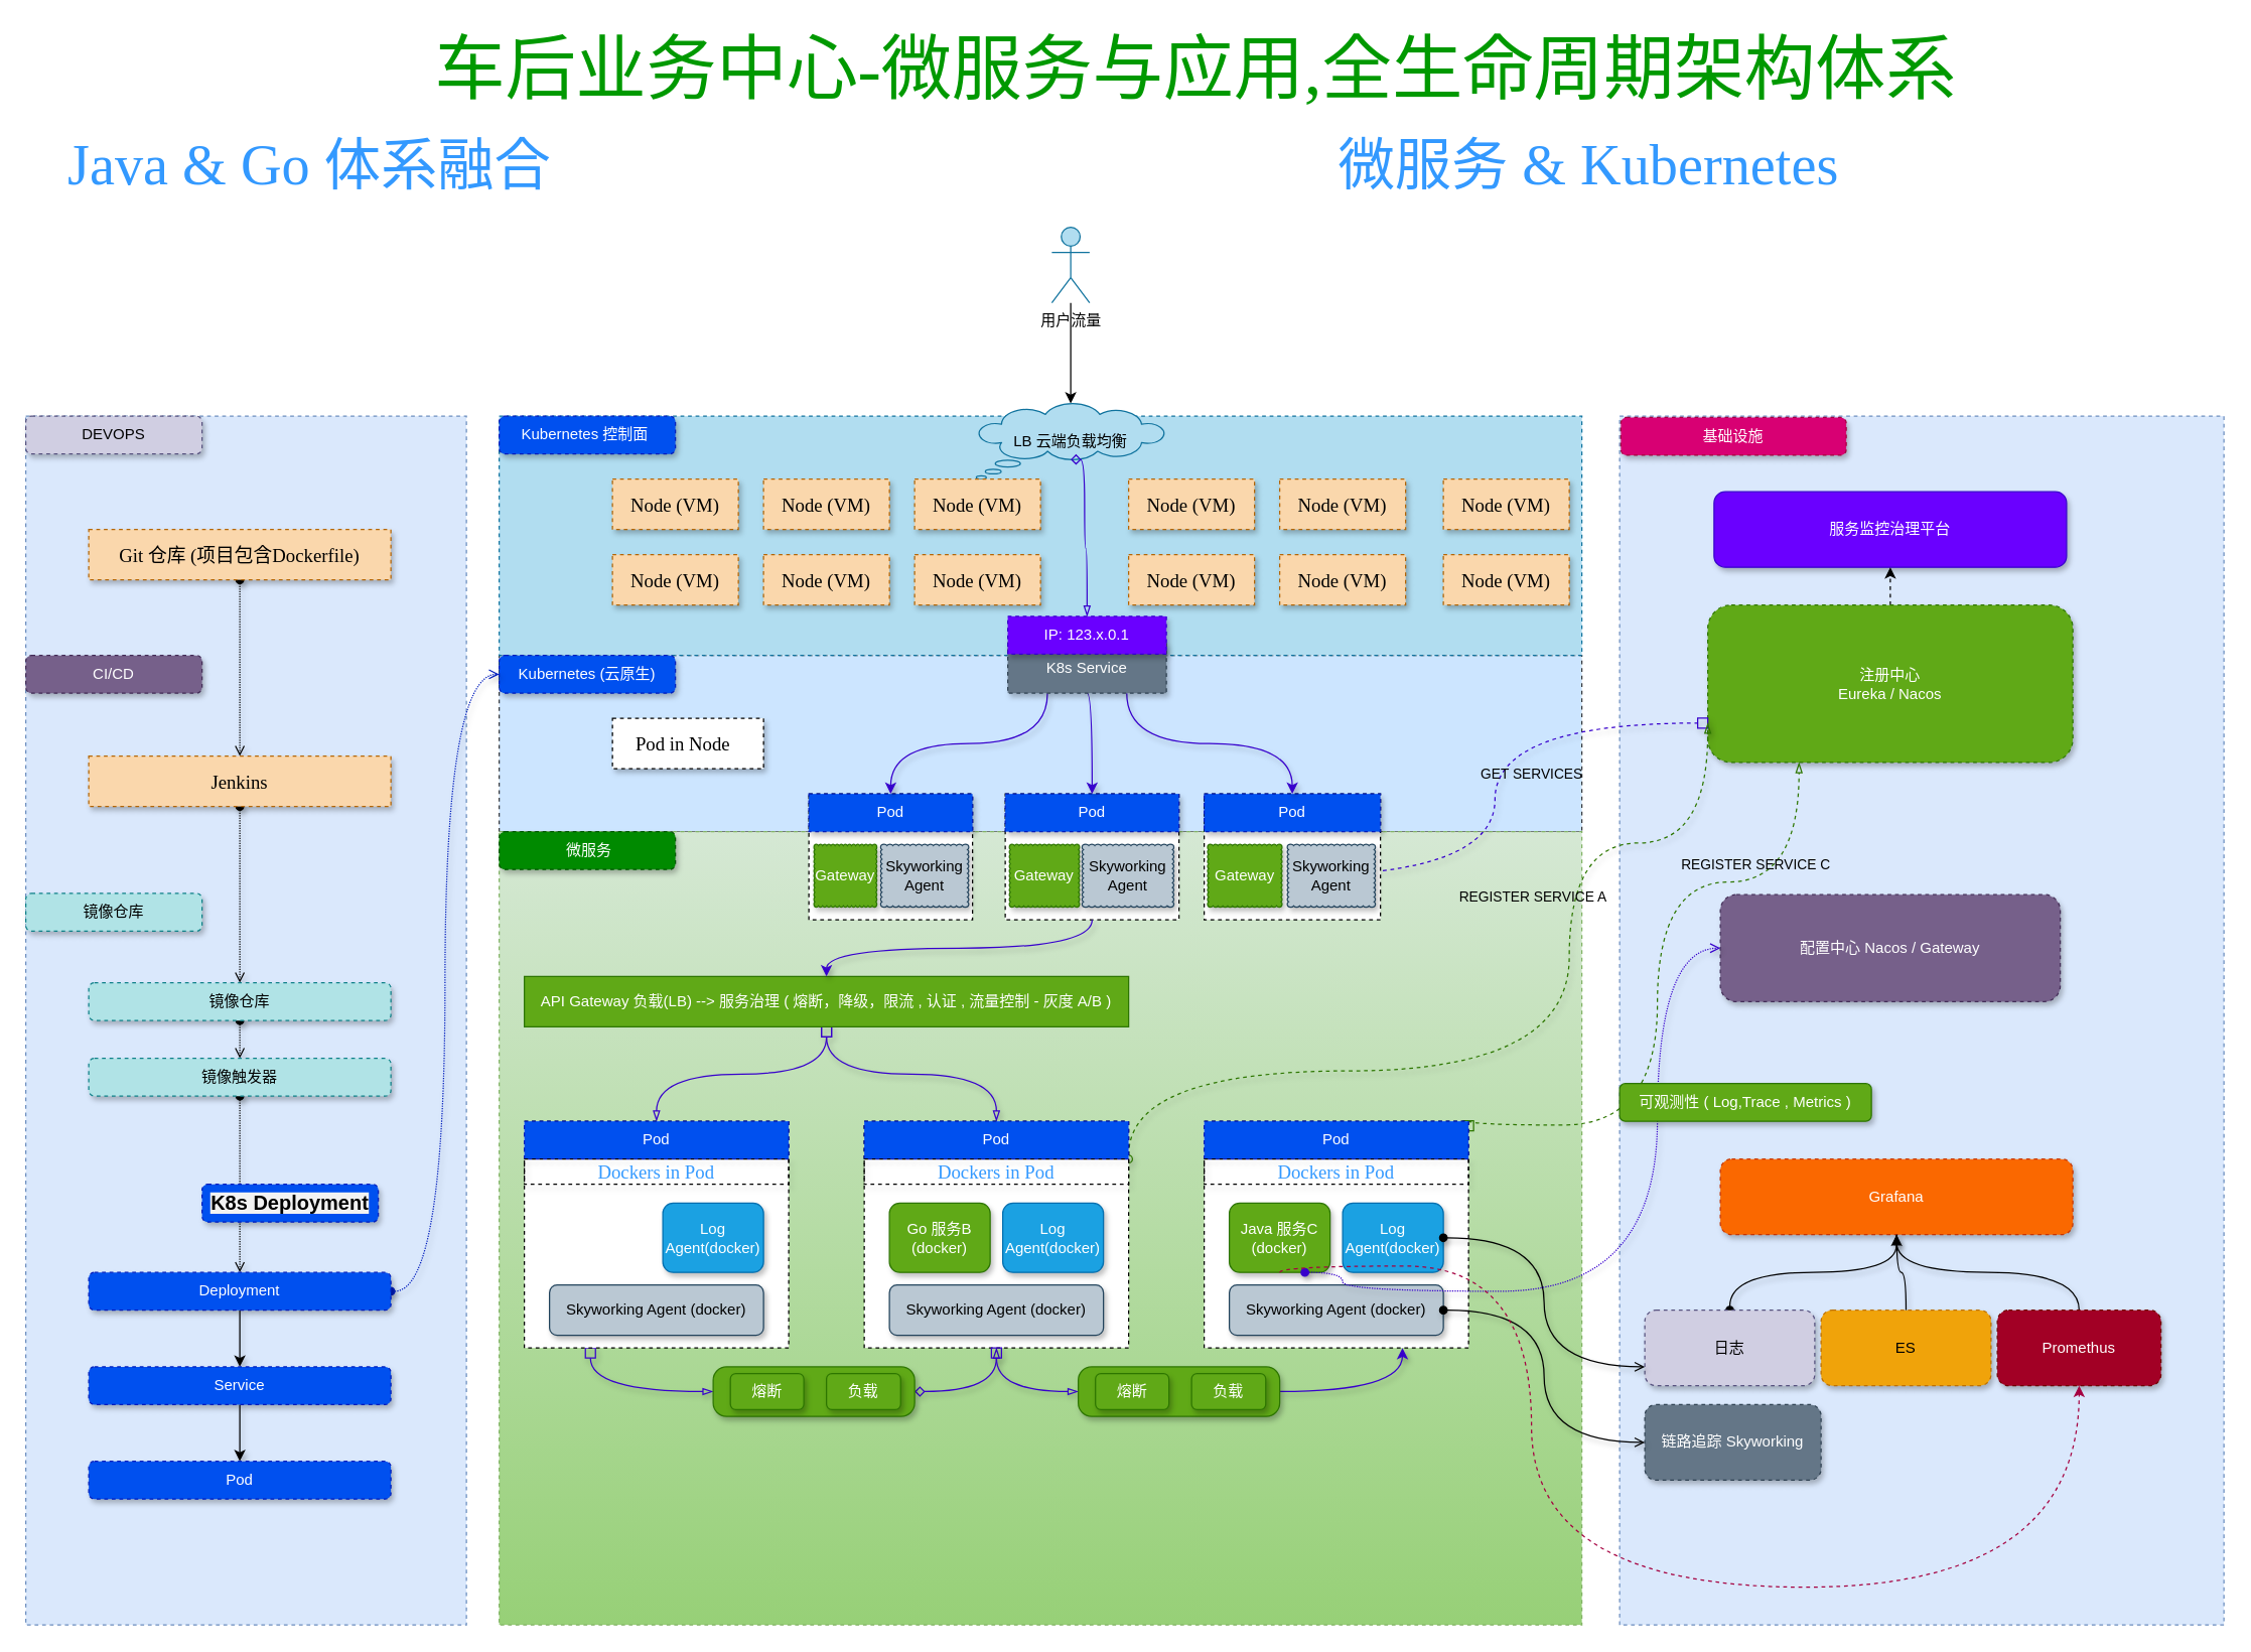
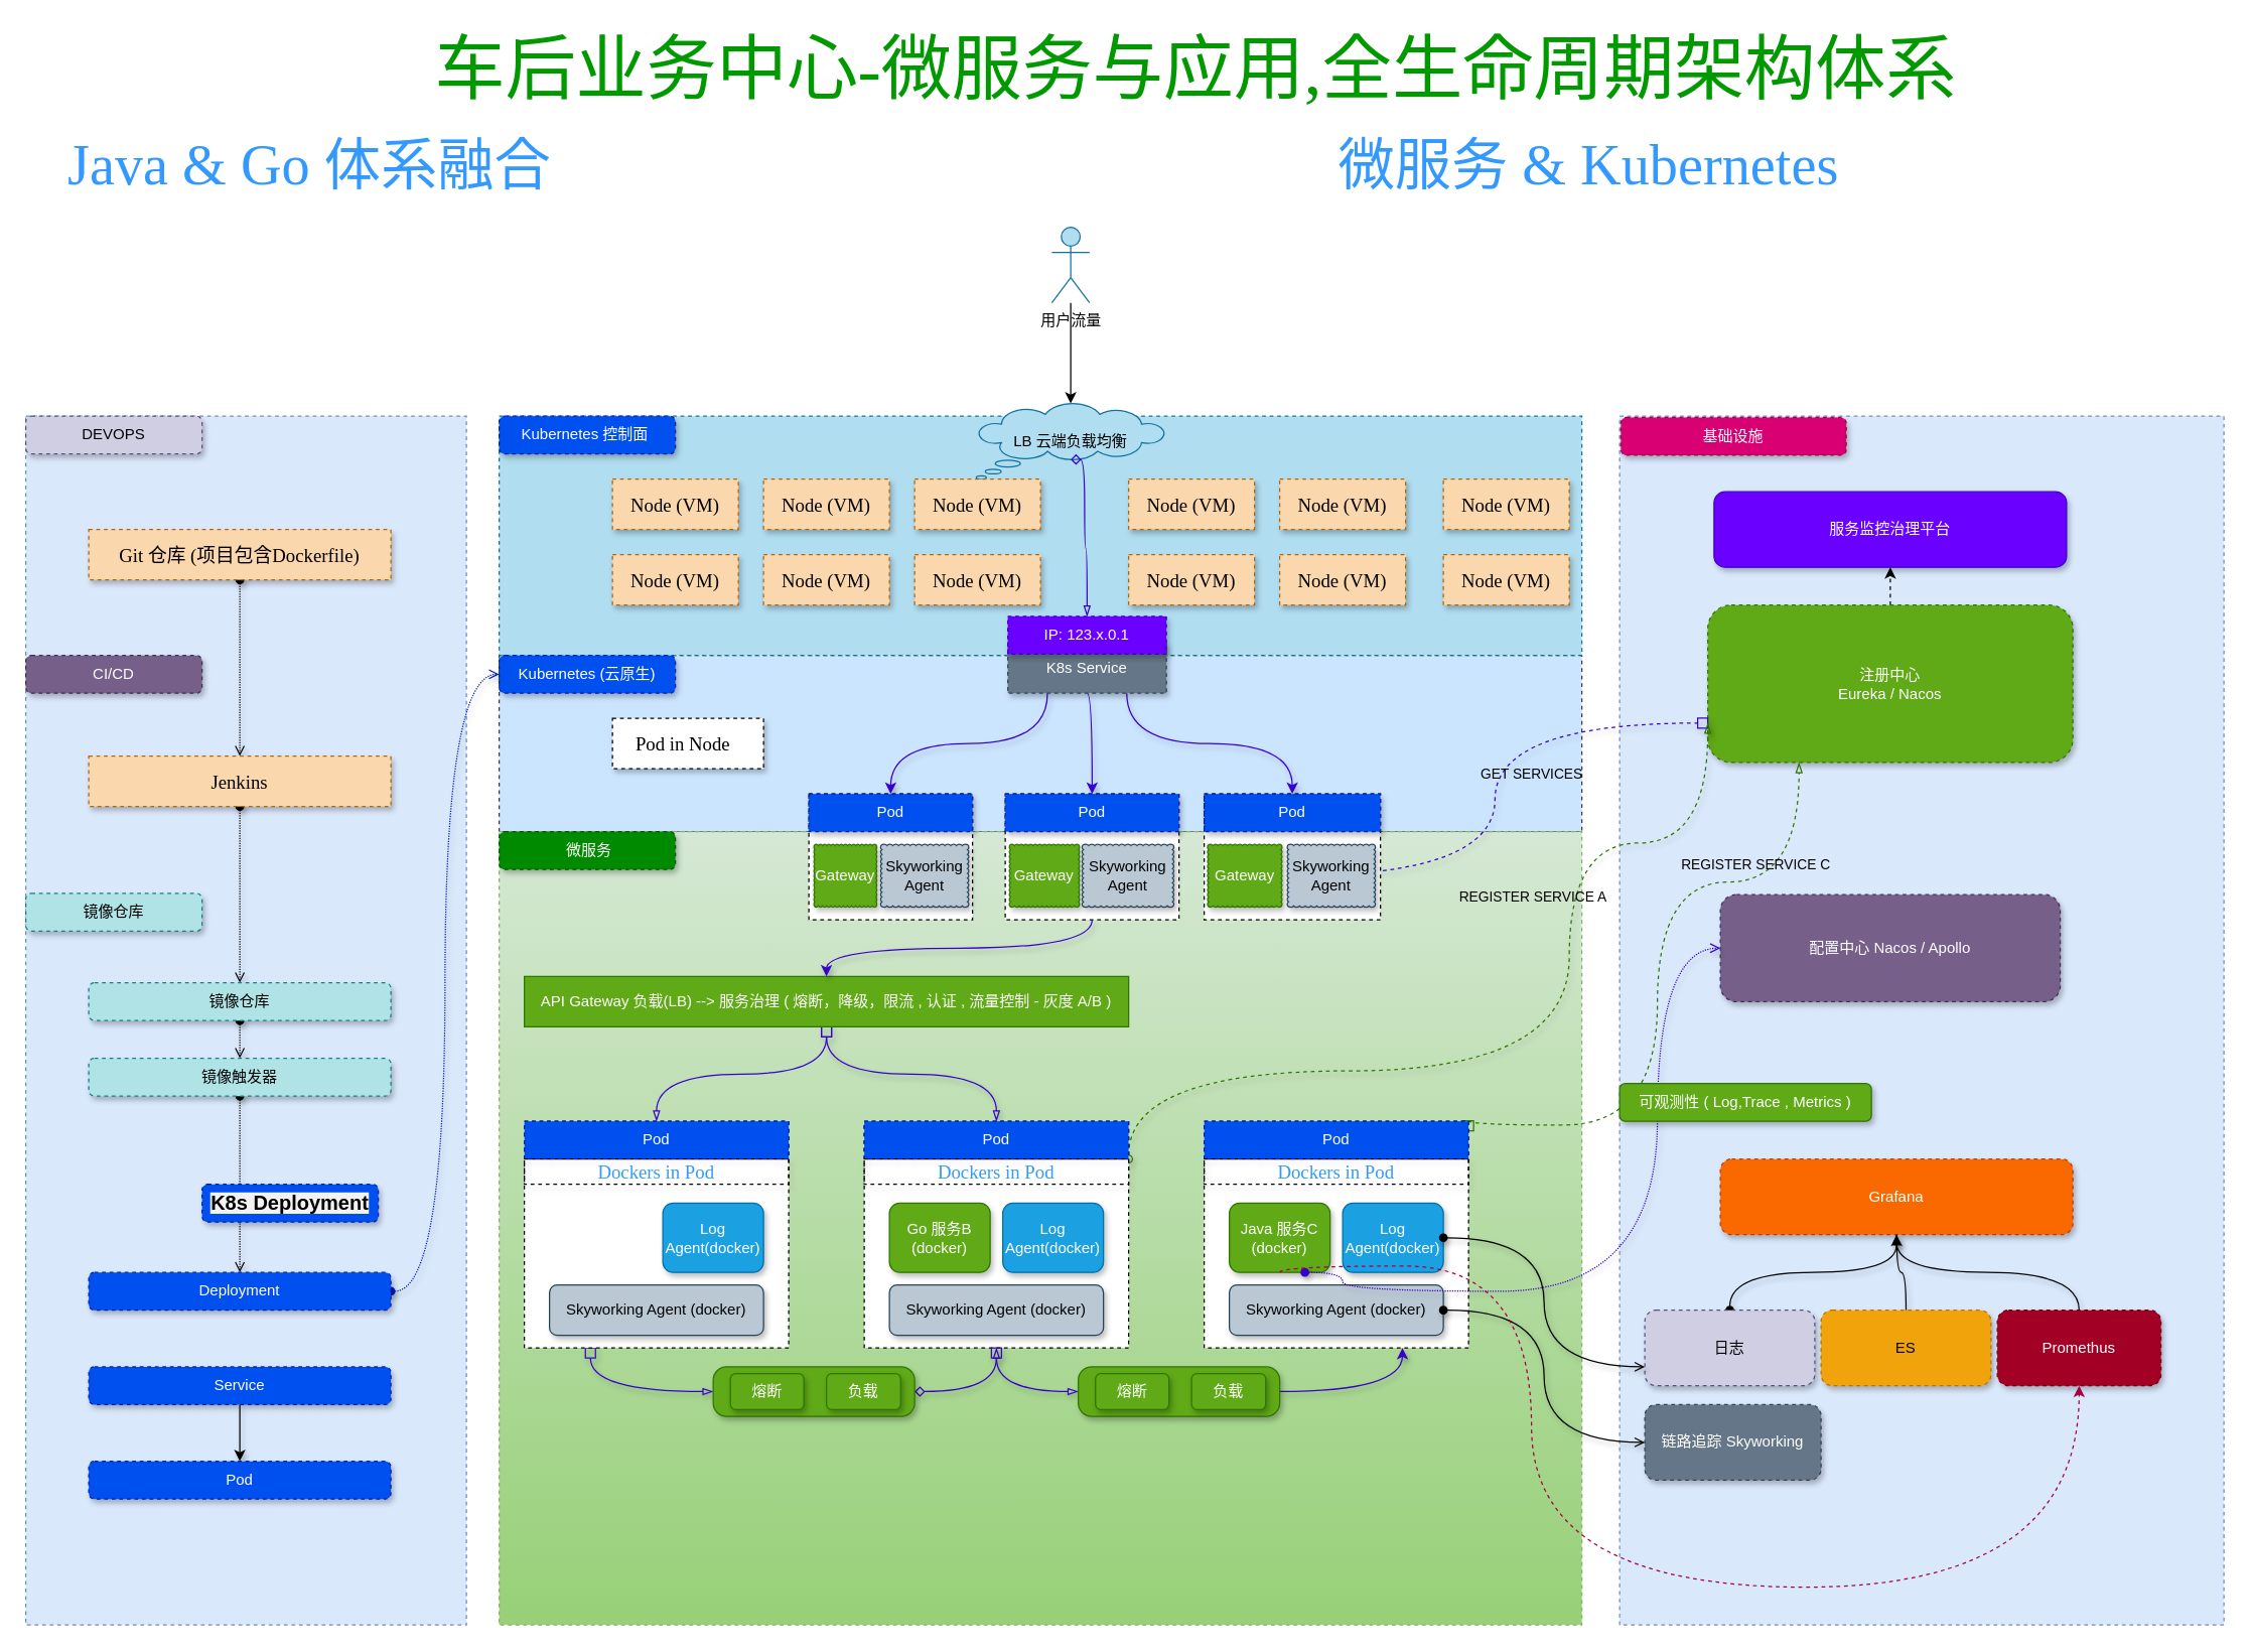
- <mxCell id="5" value="配置中心 Nacos / Gateway" style="whiteSpace=wrap;html=1;dashed=1;fillColor=#76608a;strokeColor=#432D57;fontColor=#ffffff;labelBorderColor=none;labelBackgroundColor=none;shadow=1;rounded=1;glass=0;" parent="1" vertex="1"><mxGeometry x="1366" y="710" width="270" height="85" as="geometry" /></mxCell>
+ <mxCell id="5" value="配置中心 Nacos / Apollo" style="whiteSpace=wrap;html=1;dashed=1;fillColor=#76608a;strokeColor=#432D57;fontColor=#ffffff;labelBorderColor=none;labelBackgroundColor=none;shadow=1;rounded=1;glass=0;" parent="1" vertex="1"><mxGeometry x="1366" y="710" width="270" height="85" as="geometry" /></mxCell>
- <mxCell id="102" value="" style="edgeStyle=orthogonalEdgeStyle;curved=1;orthogonalLoop=1;jettySize=auto;html=1;shadow=1;strokeColor=#000000;" parent="1" source="103" target="117" edge="1"><mxGeometry relative="1" as="geometry" /></mxCell>
